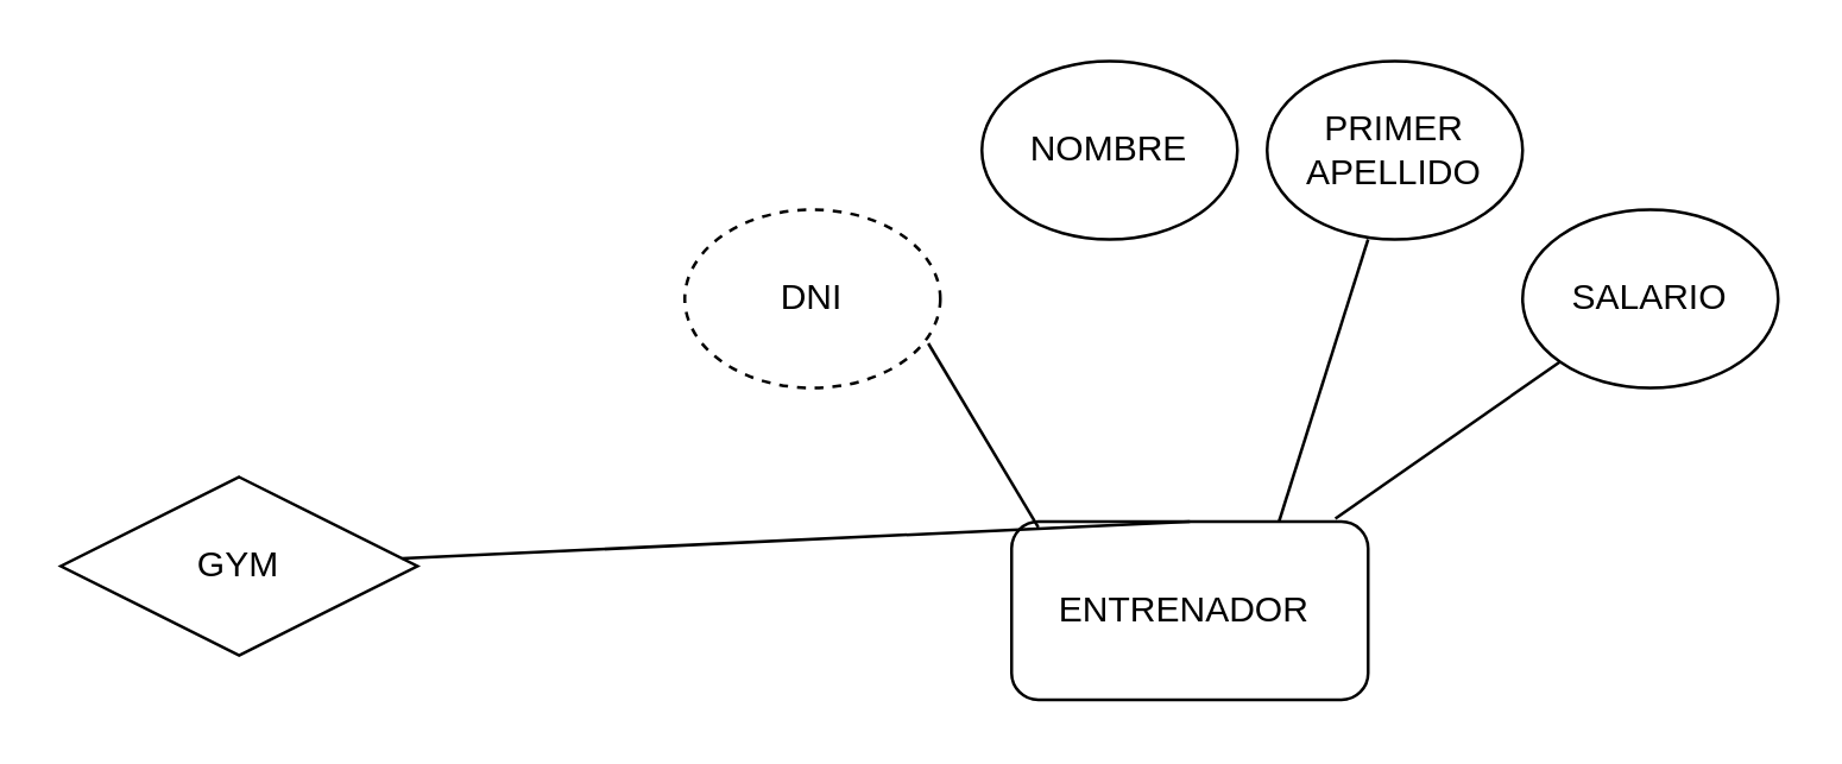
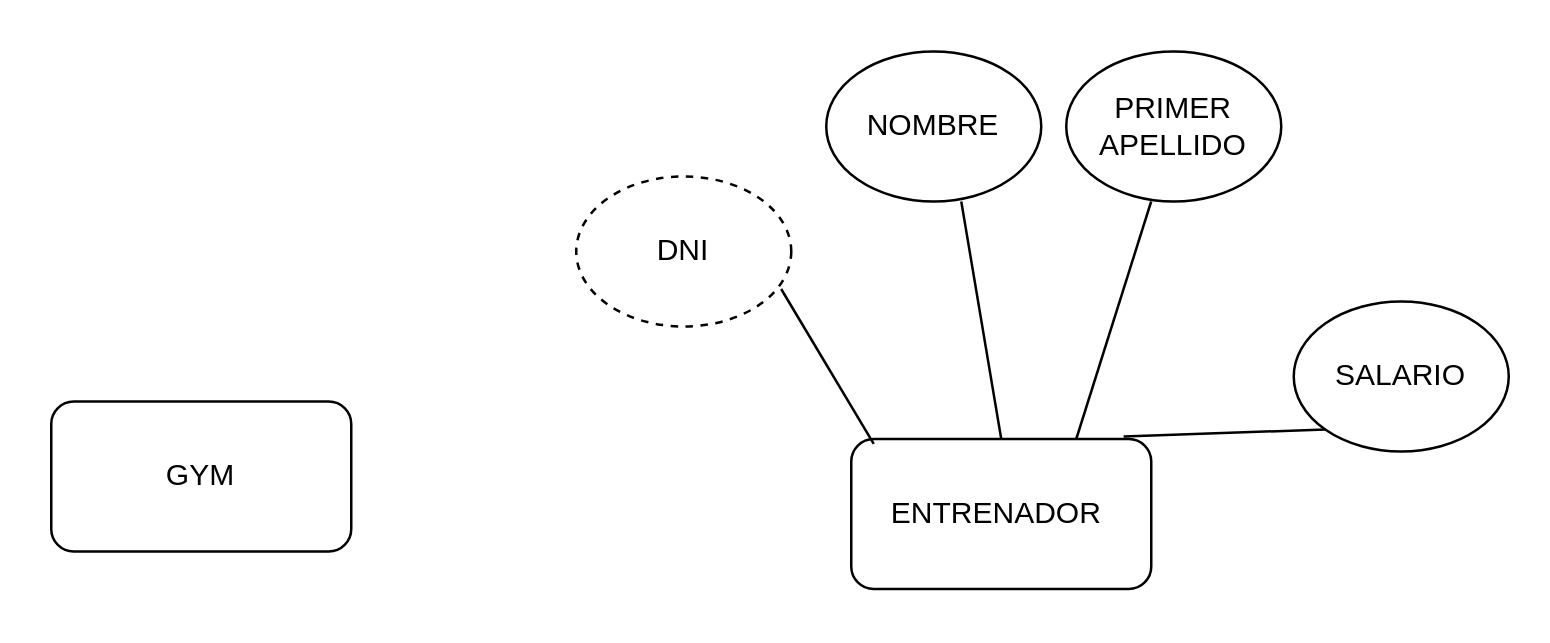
- <mxCell id="7" value="SALARIO" style="ellipse;whiteSpace=wrap;html=1;" vertex="1" parent="1"><mxGeometry x="512" width="86" height="60" as="geometry" y="70" /></mxCell>
+ <mxCell id="7" value="SALARIO" style="ellipse;whiteSpace=wrap;html=1;" vertex="1" parent="1"><mxGeometry x="517" y="120" width="86" height="60" as="geometry" /></mxCell>
- <mxCell id="10" value="" style="endArrow=none;html=1;rounded=0;exitX=0.5;exitY=0;exitDx=0;exitDy=0;" edge="1" parent="1" source="3" target="2"><mxGeometry width="50" height="50" relative="1" as="geometry"><mxPoint x="360" y="140" as="sourcePoint" /><mxPoint x="410" y="90" as="targetPoint" /></mxGeometry></mxCell>
+ <mxCell id="10" value="" style="endArrow=none;html=1;rounded=0;entryX=0.628;entryY=1;entryDx=0;entryDy=0;entryPerimeter=0;exitX=0.5;exitY=0;exitDx=0;exitDy=0;" edge="1" parent="1" source="3" target="4"><mxGeometry width="50" height="50" relative="1" as="geometry"><mxPoint x="360" y="140" as="sourcePoint" /><mxPoint x="410" y="90" as="targetPoint" /></mxGeometry></mxCell>
- <mxCell id="2" value="GYM" style="rhombus;whiteSpace=wrap;html=1;" vertex="1" parent="1"><mxGeometry x="20" y="160" width="120" height="60" as="geometry" /></mxCell>
+ <mxCell id="2" value="GYM" style="rounded=1;whiteSpace=wrap;html=1;" vertex="1" parent="1"><mxGeometry x="20" y="160" width="120" height="60" as="geometry" /></mxCell>
